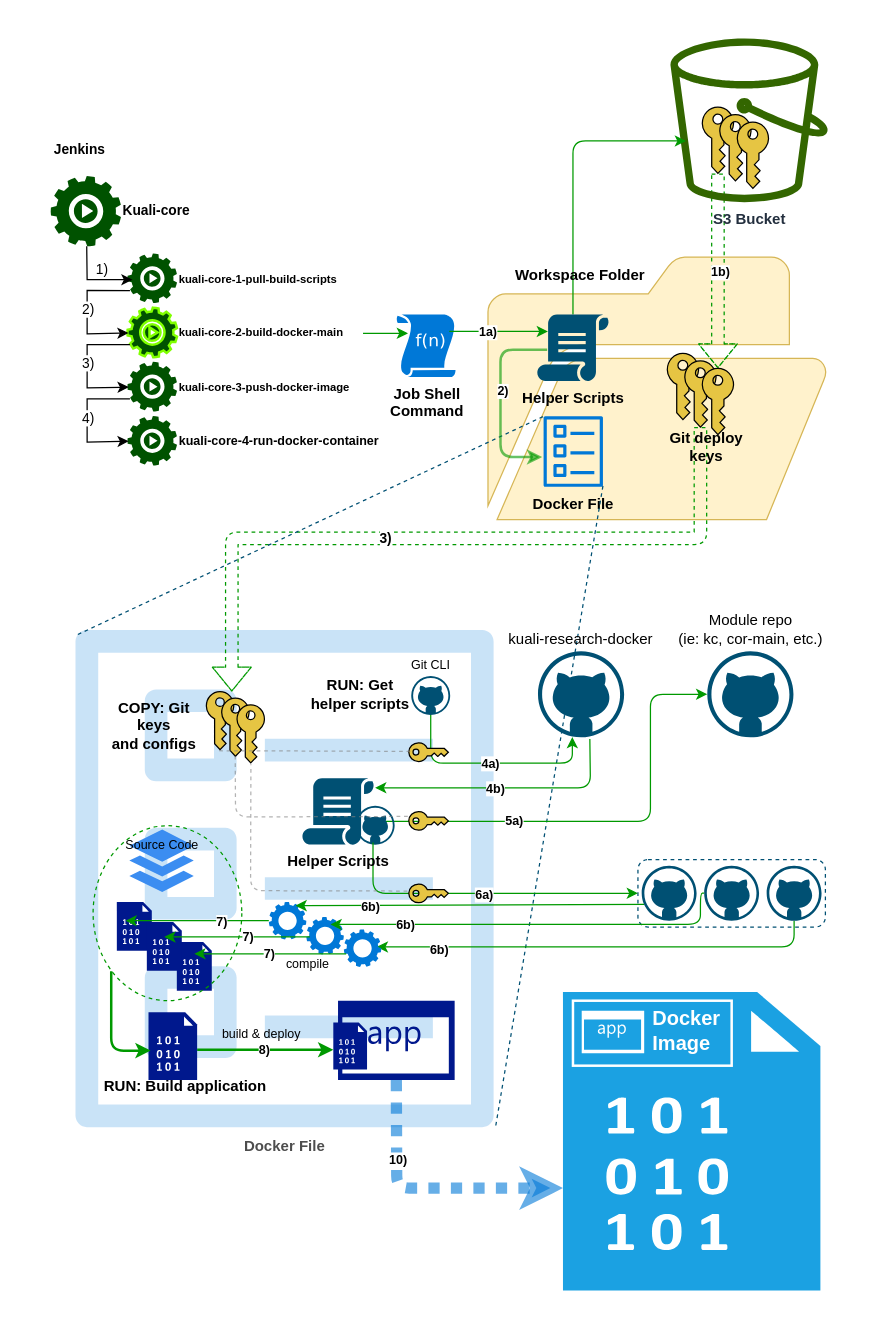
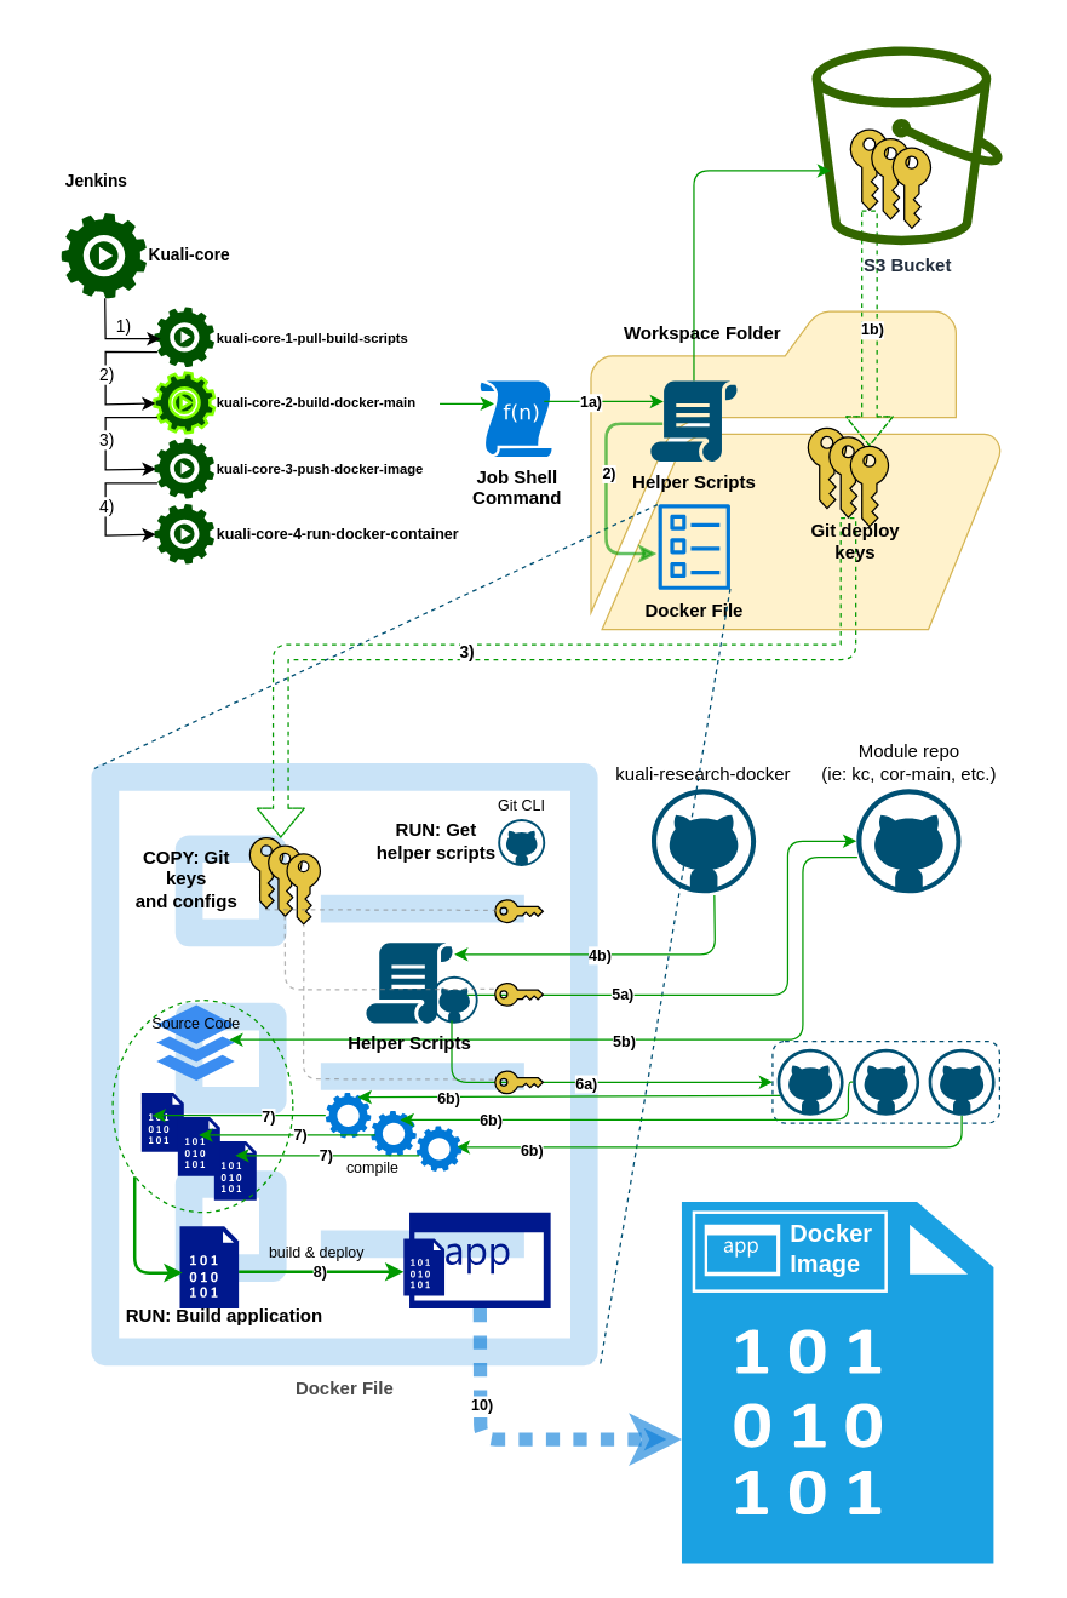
- <mxCell id="52" value="&lt;b&gt;4a)&lt;/b&gt;" style="endArrow=classic;html=1;strokeColor=#009900;strokeWidth=1;fontSize=10;fontColor=#000000;edgeStyle=orthogonalEdgeStyle;entryX=0.399;entryY=0.996;entryDx=0;entryDy=0;entryPerimeter=0;exitX=0.5;exitY=1;exitDx=0;exitDy=0;exitPerimeter=0;" edge="1" parent="1" source="45" target="39"><mxGeometry width="50" height="50" relative="1" as="geometry"><mxPoint x="340" y="713.04" as="sourcePoint" /><mxPoint x="390" y="663.04" as="targetPoint" /><Array as="points"><mxPoint x="344" y="610" /><mxPoint x="458" y="610" /></Array></mxGeometry></mxCell>
+ <mxCell id="63" value="" style="endArrow=classic;html=1;strokeColor=#009900;strokeWidth=1;fontSize=10;fontColor=#000000;edgeStyle=elbowEdgeStyle;exitX=0.007;exitY=0.655;exitDx=0;exitDy=0;exitPerimeter=0;targetPerimeterSpacing=0;entryX=0.931;entryY=0.46;entryDx=0;entryDy=0;entryPerimeter=0;" edge="1" parent="1" source="55" target="62"><mxGeometry width="50" height="50" relative="1" as="geometry"><mxPoint x="575.492" y="564.833" as="sourcePoint" /><mxPoint x="307.49" y="671.498" as="targetPoint" /><Array as="points"><mxPoint x="530" y="630" /></Array></mxGeometry></mxCell>
+ <mxCell id="64" value="&lt;b&gt;5b)&lt;/b&gt;" style="text;html=1;align=center;verticalAlign=middle;resizable=0;points=[];labelBackgroundColor=#ffffff;fontSize=10;fontColor=#000000;" vertex="1" connectable="0" parent="63"><mxGeometry x="0.028" relative="1" as="geometry"><mxPoint as="offset" /></mxGeometry></mxCell>
